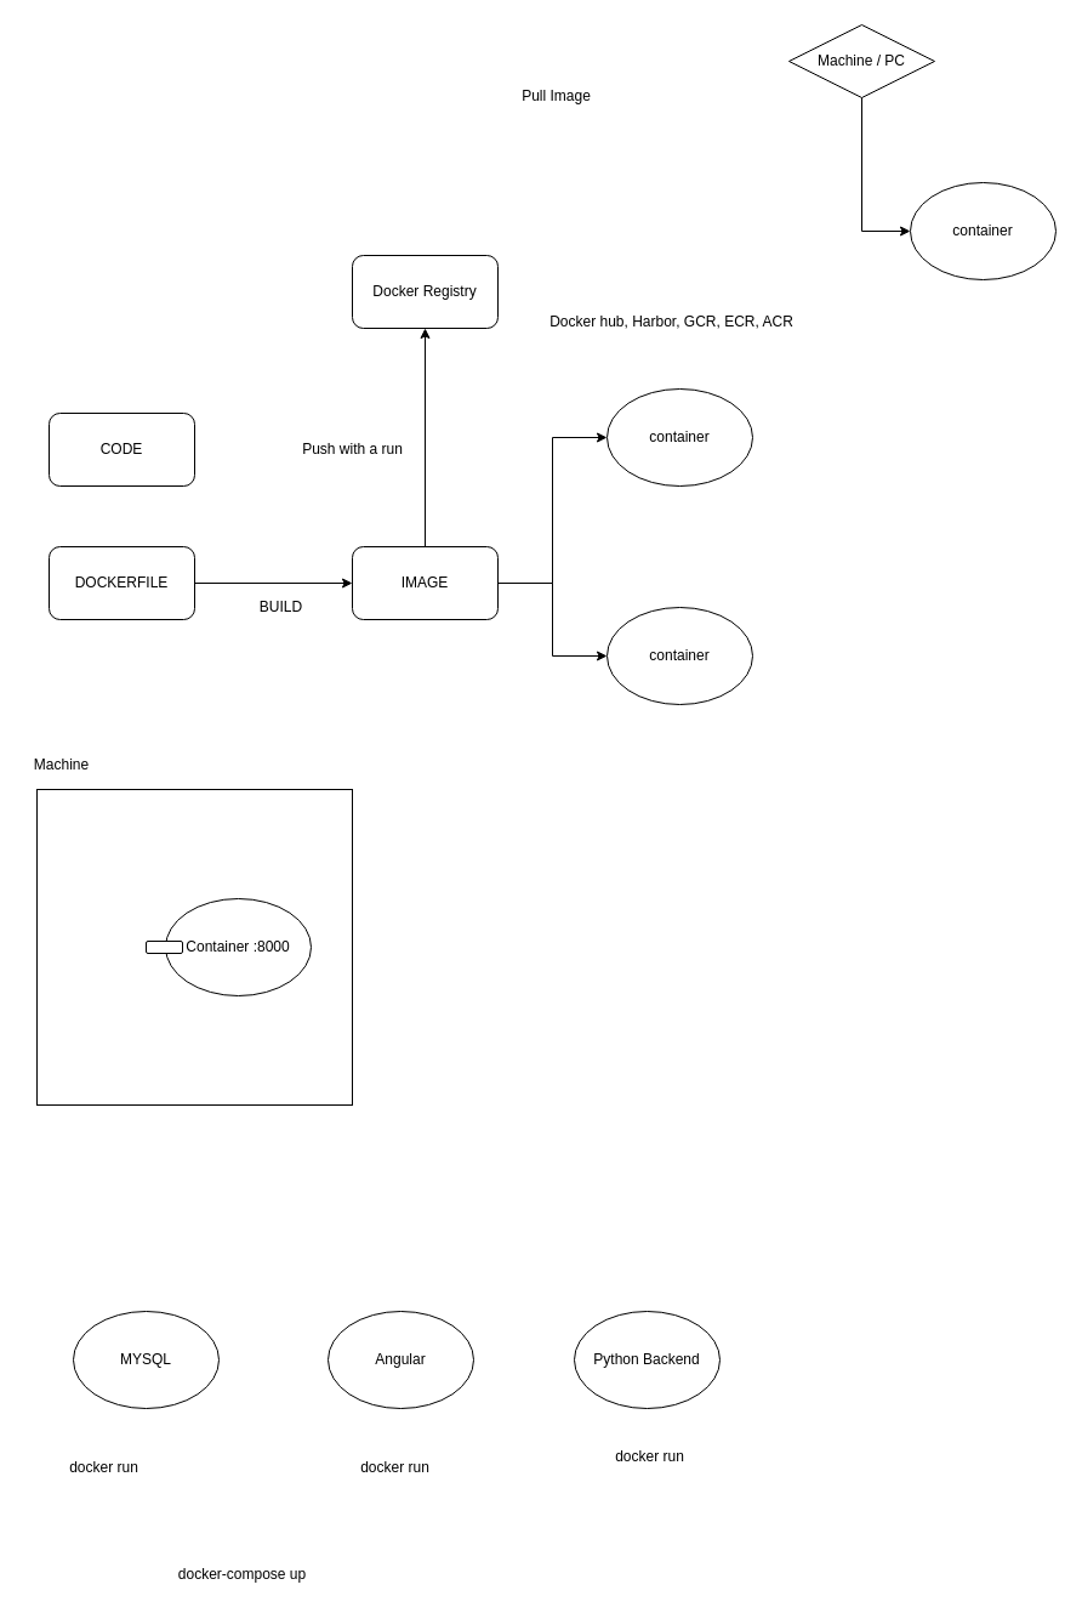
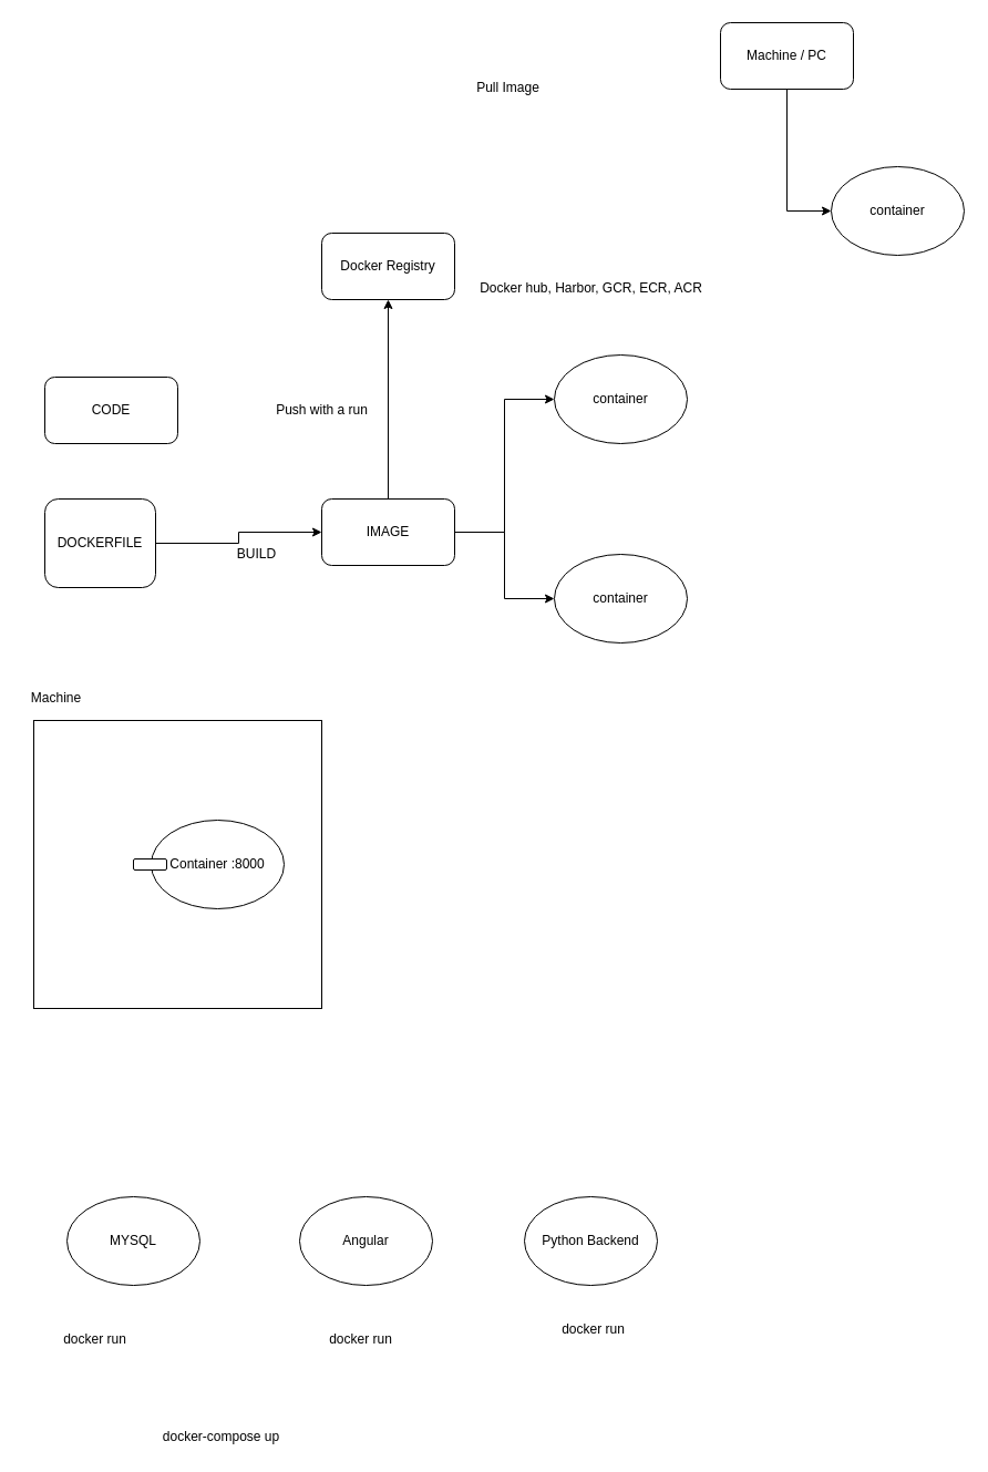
- <mxCell id="15" value="Machine / PC" style="rhombus;whiteSpace=wrap;html=1;" vertex="1" parent="1"><mxGeometry x="650" y="20" width="120" height="60" as="geometry" /></mxCell>
+ <mxCell id="15" value="Machine / PC" style="rounded=1;whiteSpace=wrap;html=1;" vertex="1" parent="1"><mxGeometry x="650" y="20" width="120" height="60" as="geometry" /></mxCell>
- <mxCell id="18" value="Docker hub, Harbor, GCR, ECR, ACR" style="text;html=1;align=center;verticalAlign=middle;resizable=0;points=[];;autosize=1;" vertex="1" parent="1"><mxGeometry x="443" y="255" width="220" height="20" as="geometry" /></mxCell>
+ <mxCell id="18" value="Docker hub, Harbor, GCR, ECR, ACR" style="text;html=1;align=center;verticalAlign=middle;resizable=0;points=[];;autosize=1;" vertex="1" parent="1"><mxGeometry x="423" y="250" width="220" height="20" as="geometry" /></mxCell>
- <mxCell id="4" value="DOCKERFILE" style="rounded=1;whiteSpace=wrap;html=1;" vertex="1" parent="1"><mxGeometry x="40" y="450" width="120" height="60" as="geometry" /></mxCell>
+ <mxCell id="4" value="DOCKERFILE" style="rounded=1;whiteSpace=wrap;html=1;" vertex="1" parent="1"><mxGeometry x="40" y="450" width="100" height="80" as="geometry" /></mxCell>
